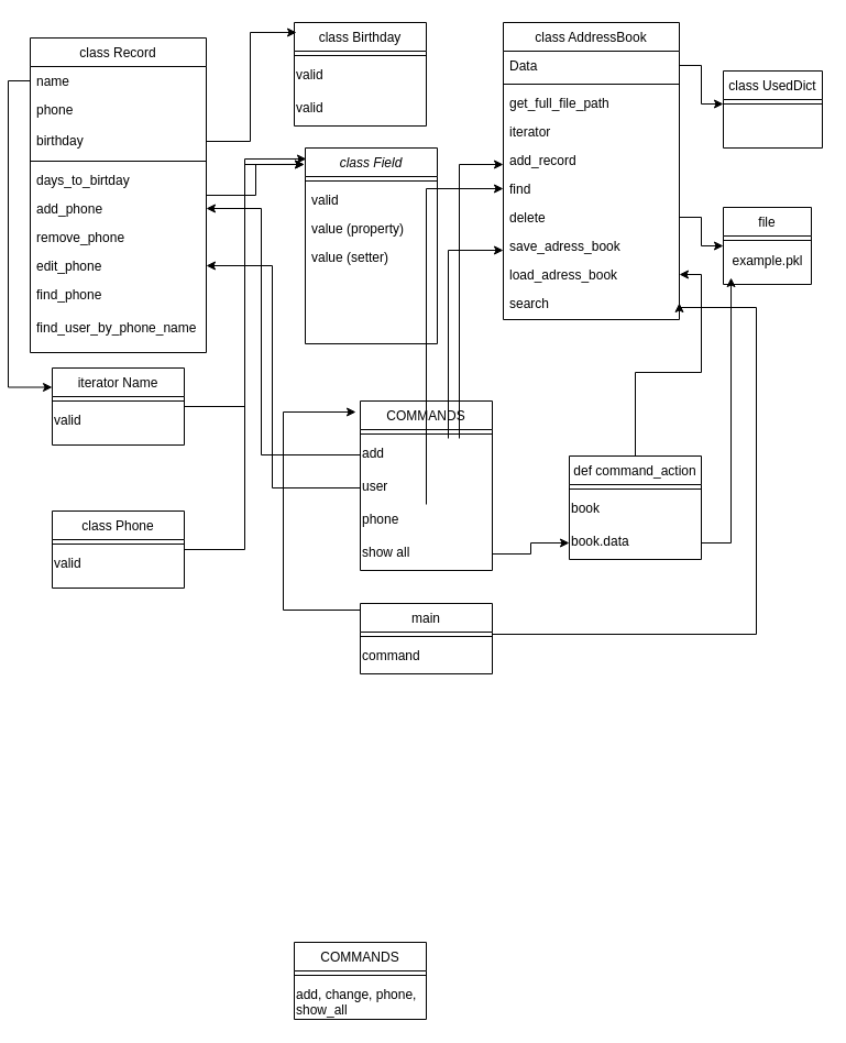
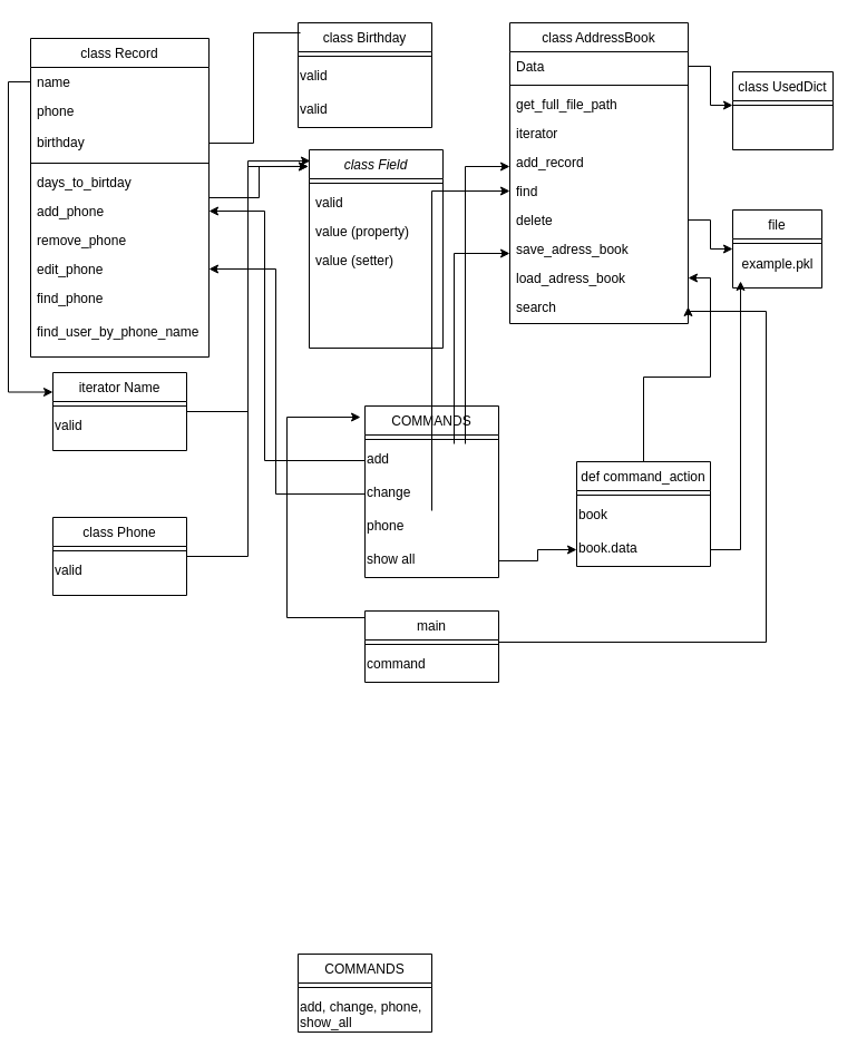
- <mxCell id="59" style="edgeStyle=orthogonalEdgeStyle;rounded=0;orthogonalLoop=1;jettySize=auto;html=1;entryX=0.017;entryY=0.096;entryDx=0;entryDy=0;entryPerimeter=0;" edge="1" parent="1" source="11" target="45"><mxGeometry relative="1" as="geometry" /></mxCell>
+ <mxCell id="59" style="edgeStyle=orthogonalEdgeStyle;rounded=0;orthogonalLoop=1;jettySize=auto;html=1;entryX=0.017;entryY=0.096;entryDx=0;entryDy=0;entryPerimeter=0;endArrow=none;" edge="1" parent="1" source="11" target="45"><mxGeometry relative="1" as="geometry" /></mxCell>
- <mxCell id="63" value="user" style="text;whiteSpace=wrap;html=1;" vertex="1" parent="60"><mxGeometry y="64" width="120" height="30" as="geometry" /></mxCell>
+ <mxCell id="63" value="change" style="text;whiteSpace=wrap;html=1;" vertex="1" parent="60"><mxGeometry y="64" width="120" height="30" as="geometry" /></mxCell>
